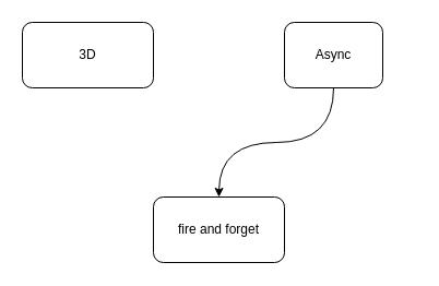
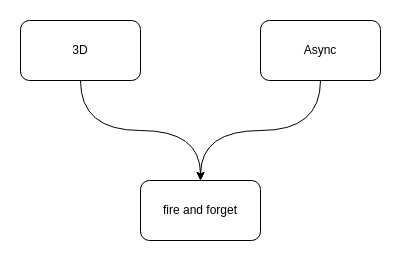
- <mxCell id="6" value="Async" style="rounded=1;whiteSpace=wrap;html=1;" parent="1" vertex="1"><mxGeometry x="260" y="20" width="90" height="60" as="geometry" /></mxCell>
+ <mxCell id="6" value="Async" style="rounded=1;whiteSpace=wrap;html=1;" parent="1" vertex="1"><mxGeometry x="260" y="20" width="120" height="60" as="geometry" /></mxCell>
+ <mxCell id="3" style="edgeStyle=orthogonalEdgeStyle;curved=1;orthogonalLoop=1;jettySize=auto;html=1;exitX=0.5;exitY=1;exitDx=0;exitDy=0;strokeColor=#000000;strokeWidth=1;" parent="1" source="4" target="2" edge="1"><mxGeometry relative="1" as="geometry" /></mxCell>
